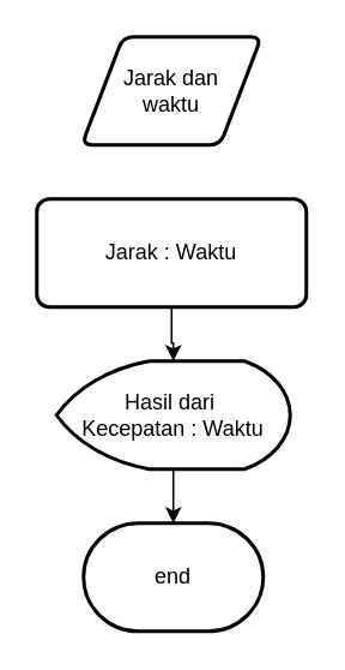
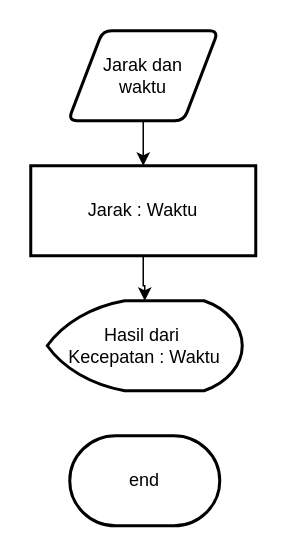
+ <mxCell id="2" style="edgeStyle=orthogonalEdgeStyle;rounded=0;orthogonalLoop=1;jettySize=auto;html=1;exitX=0.5;exitY=1;exitDx=0;exitDy=0;" edge="1" parent="1" source="3" target="5"><mxGeometry relative="1" as="geometry"><mxPoint x="95" y="110" as="targetPoint" /></mxGeometry></mxCell>
- <mxCell id="5" value="Jarak : Waktu" style="rounded=1;whiteSpace=wrap;html=1;absoluteArcSize=1;arcSize=14;strokeWidth=2;" vertex="1" parent="1"><mxGeometry x="20" y="110" width="150" height="60" as="geometry" /></mxCell>
+ <mxCell id="5" value="Jarak : Waktu" style="whiteSpace=wrap;html=1;absoluteArcSize=1;arcSize=14;strokeWidth=2;rounded=0;" vertex="1" parent="1"><mxGeometry x="20" y="110" width="150" height="60" as="geometry" /></mxCell>
- <mxCell id="6" style="edgeStyle=orthogonalEdgeStyle;rounded=0;orthogonalLoop=1;jettySize=auto;html=1;exitX=0.5;exitY=1;exitDx=0;exitDy=0;exitPerimeter=0;" edge="1" parent="1" source="7" target="8"><mxGeometry relative="1" as="geometry"><mxPoint x="96" y="280" as="targetPoint" /></mxGeometry></mxCell>
